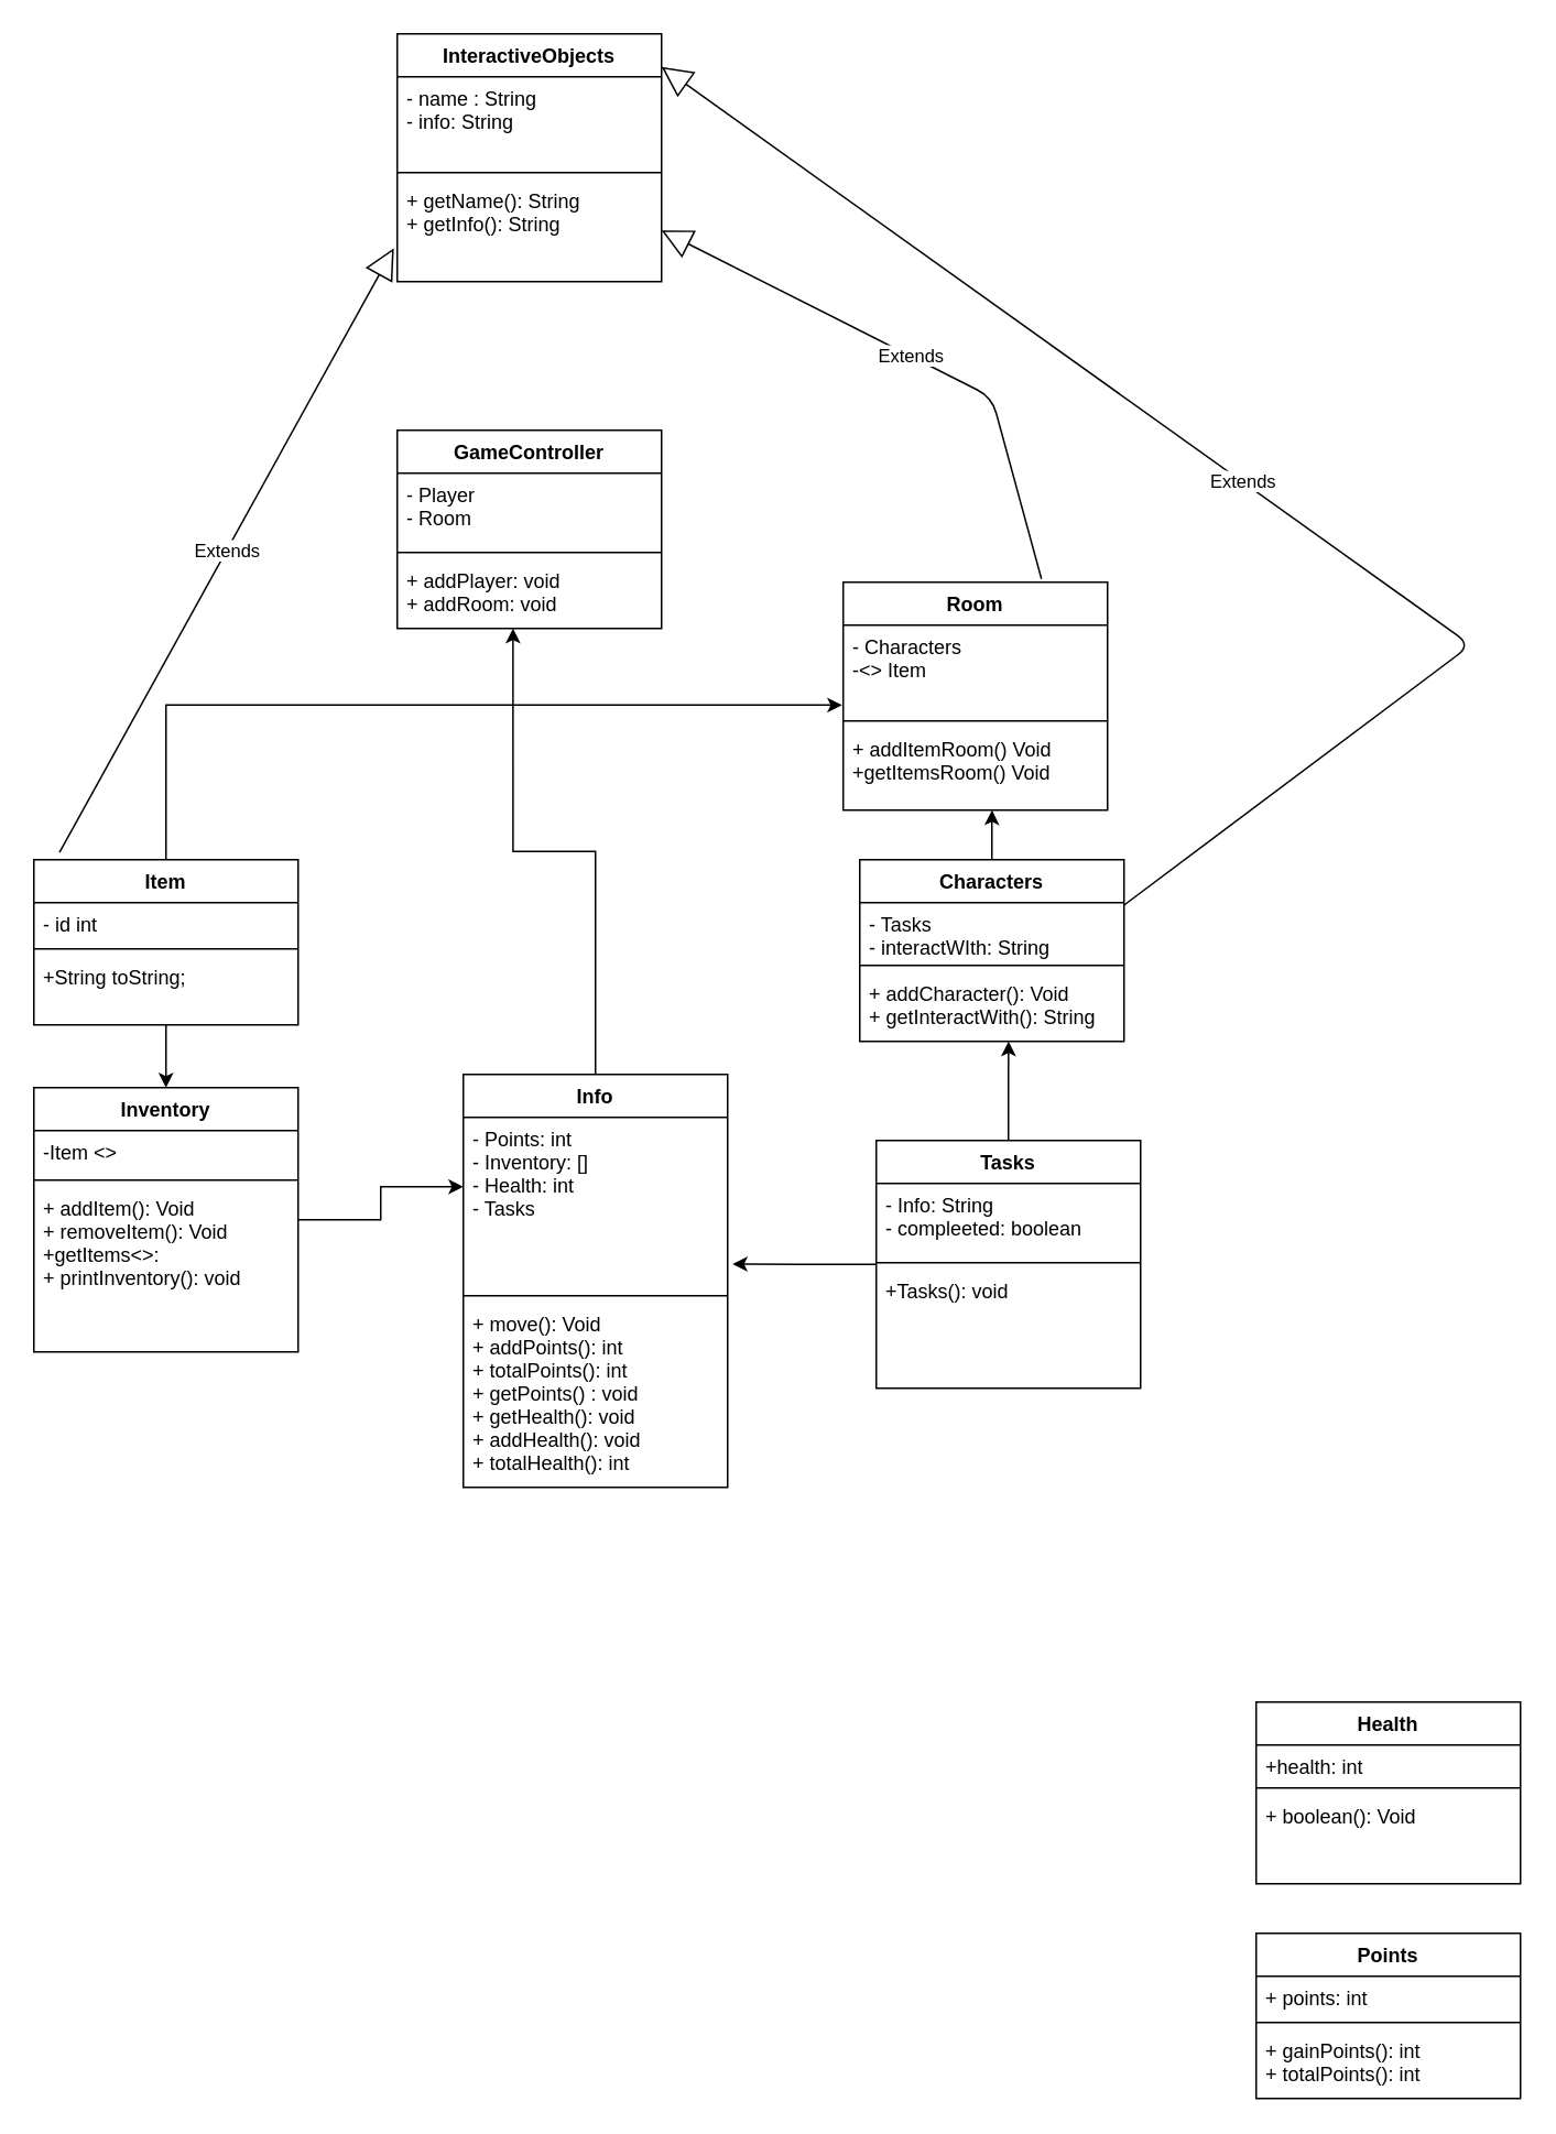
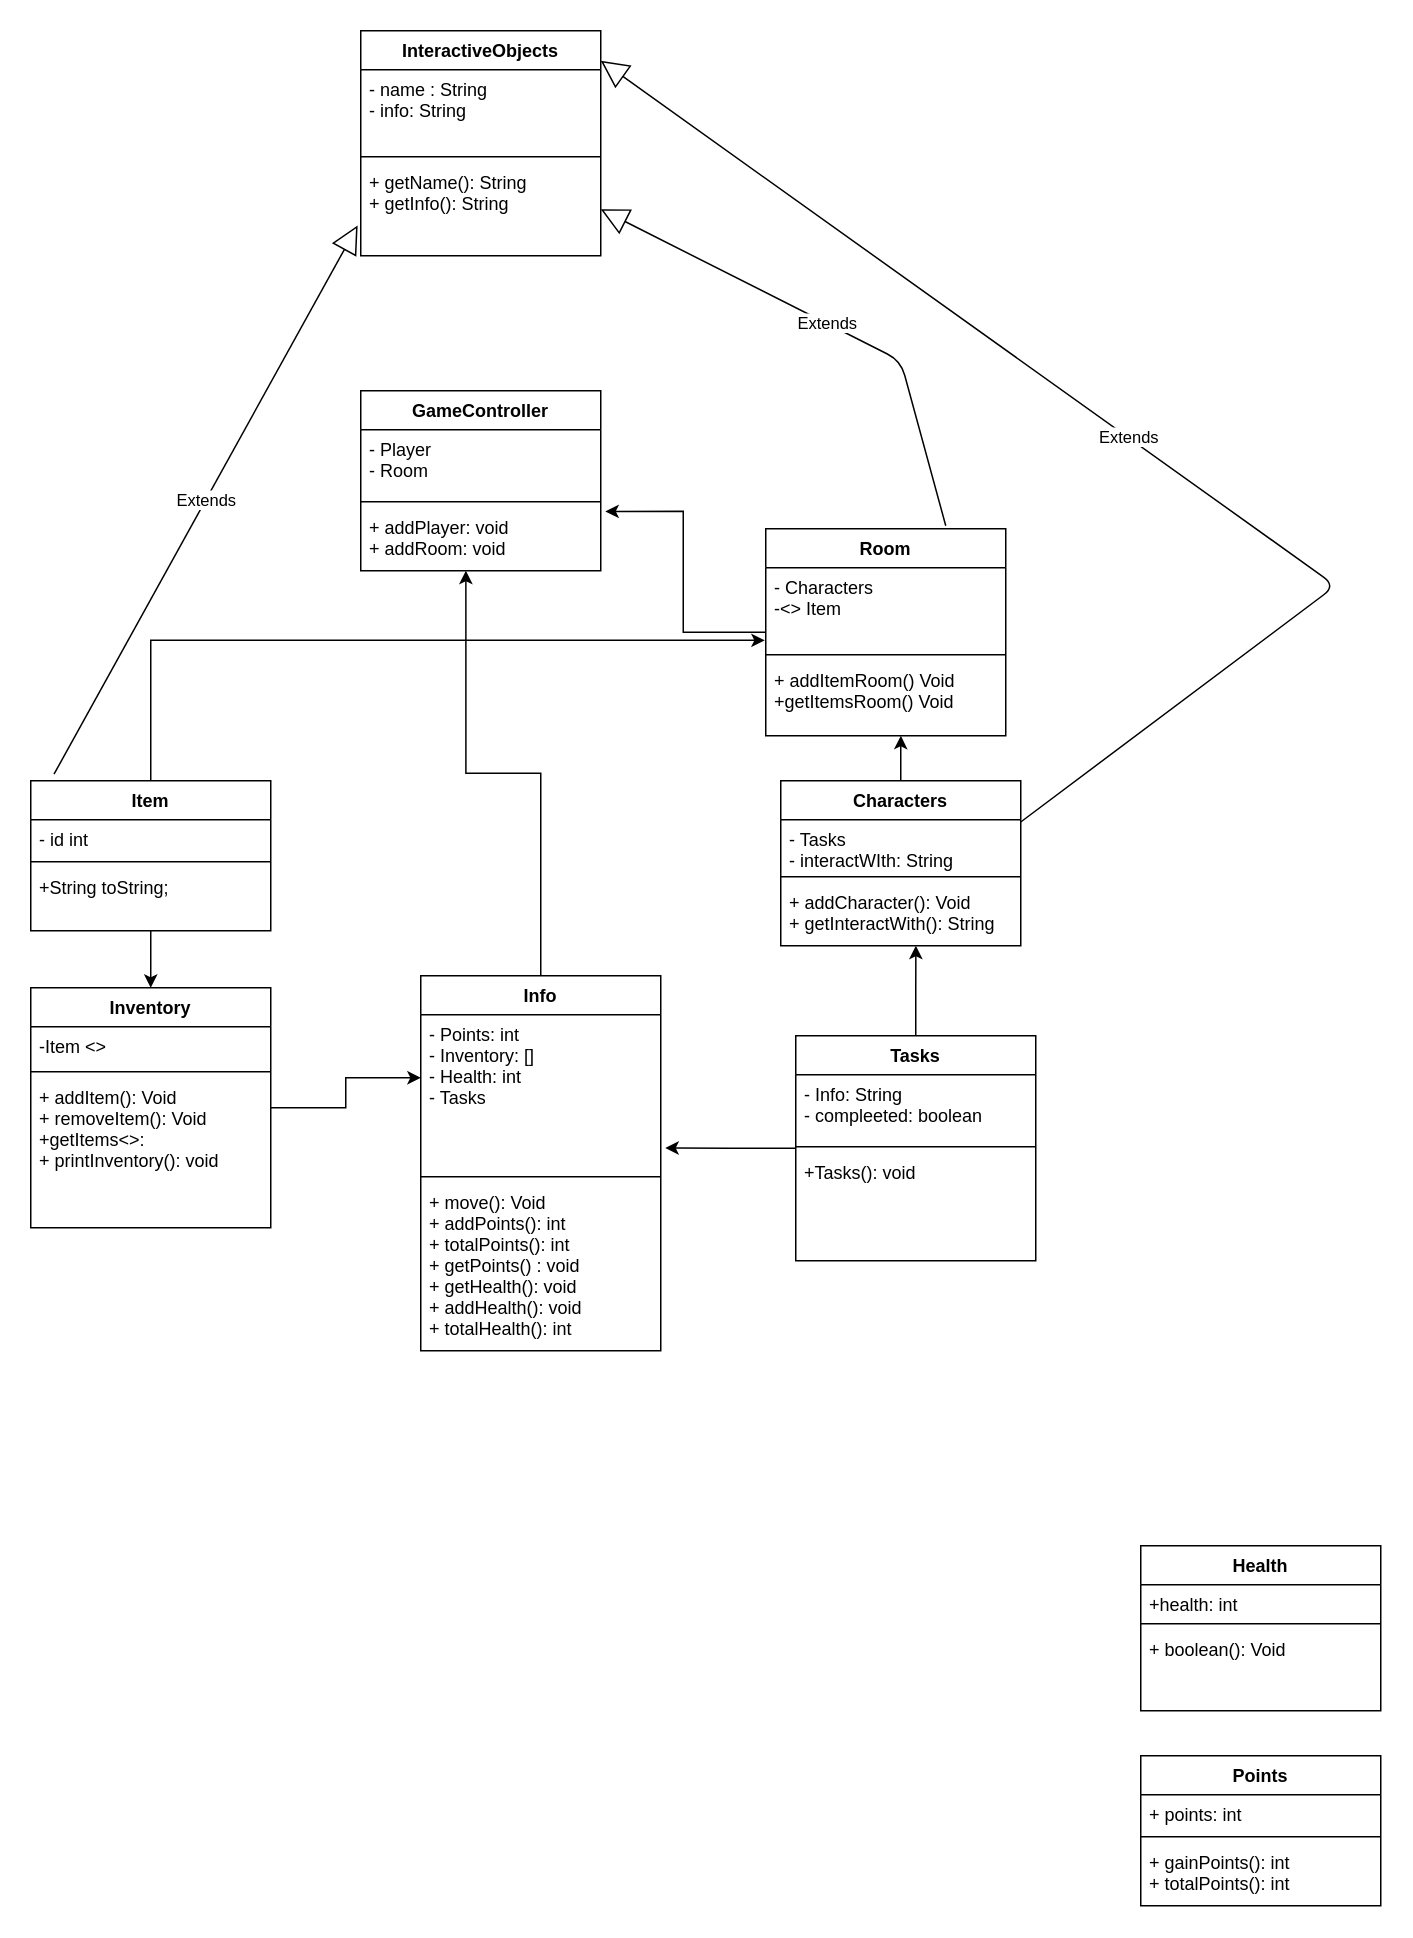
+ <mxCell id="31" style="edgeStyle=orthogonalEdgeStyle;rounded=0;orthogonalLoop=1;jettySize=auto;html=1;entryX=1.019;entryY=0.058;entryDx=0;entryDy=0;entryPerimeter=0;" parent="1" source="32" target="50" edge="1"><mxGeometry relative="1" as="geometry" /></mxCell>
